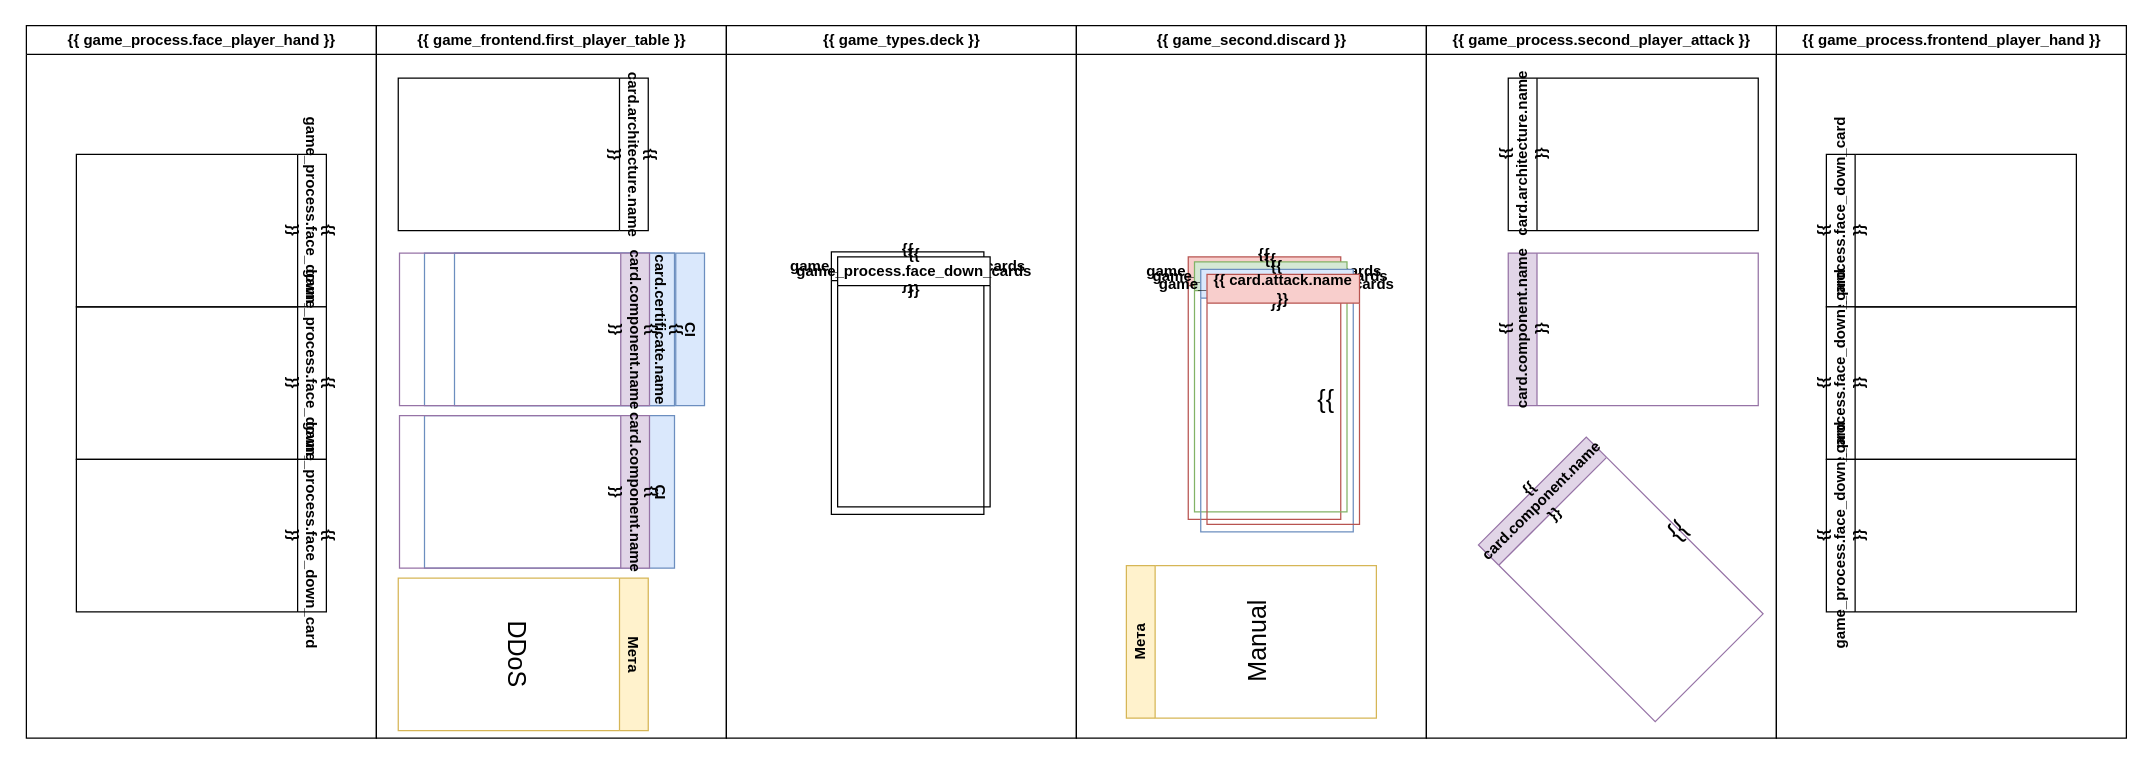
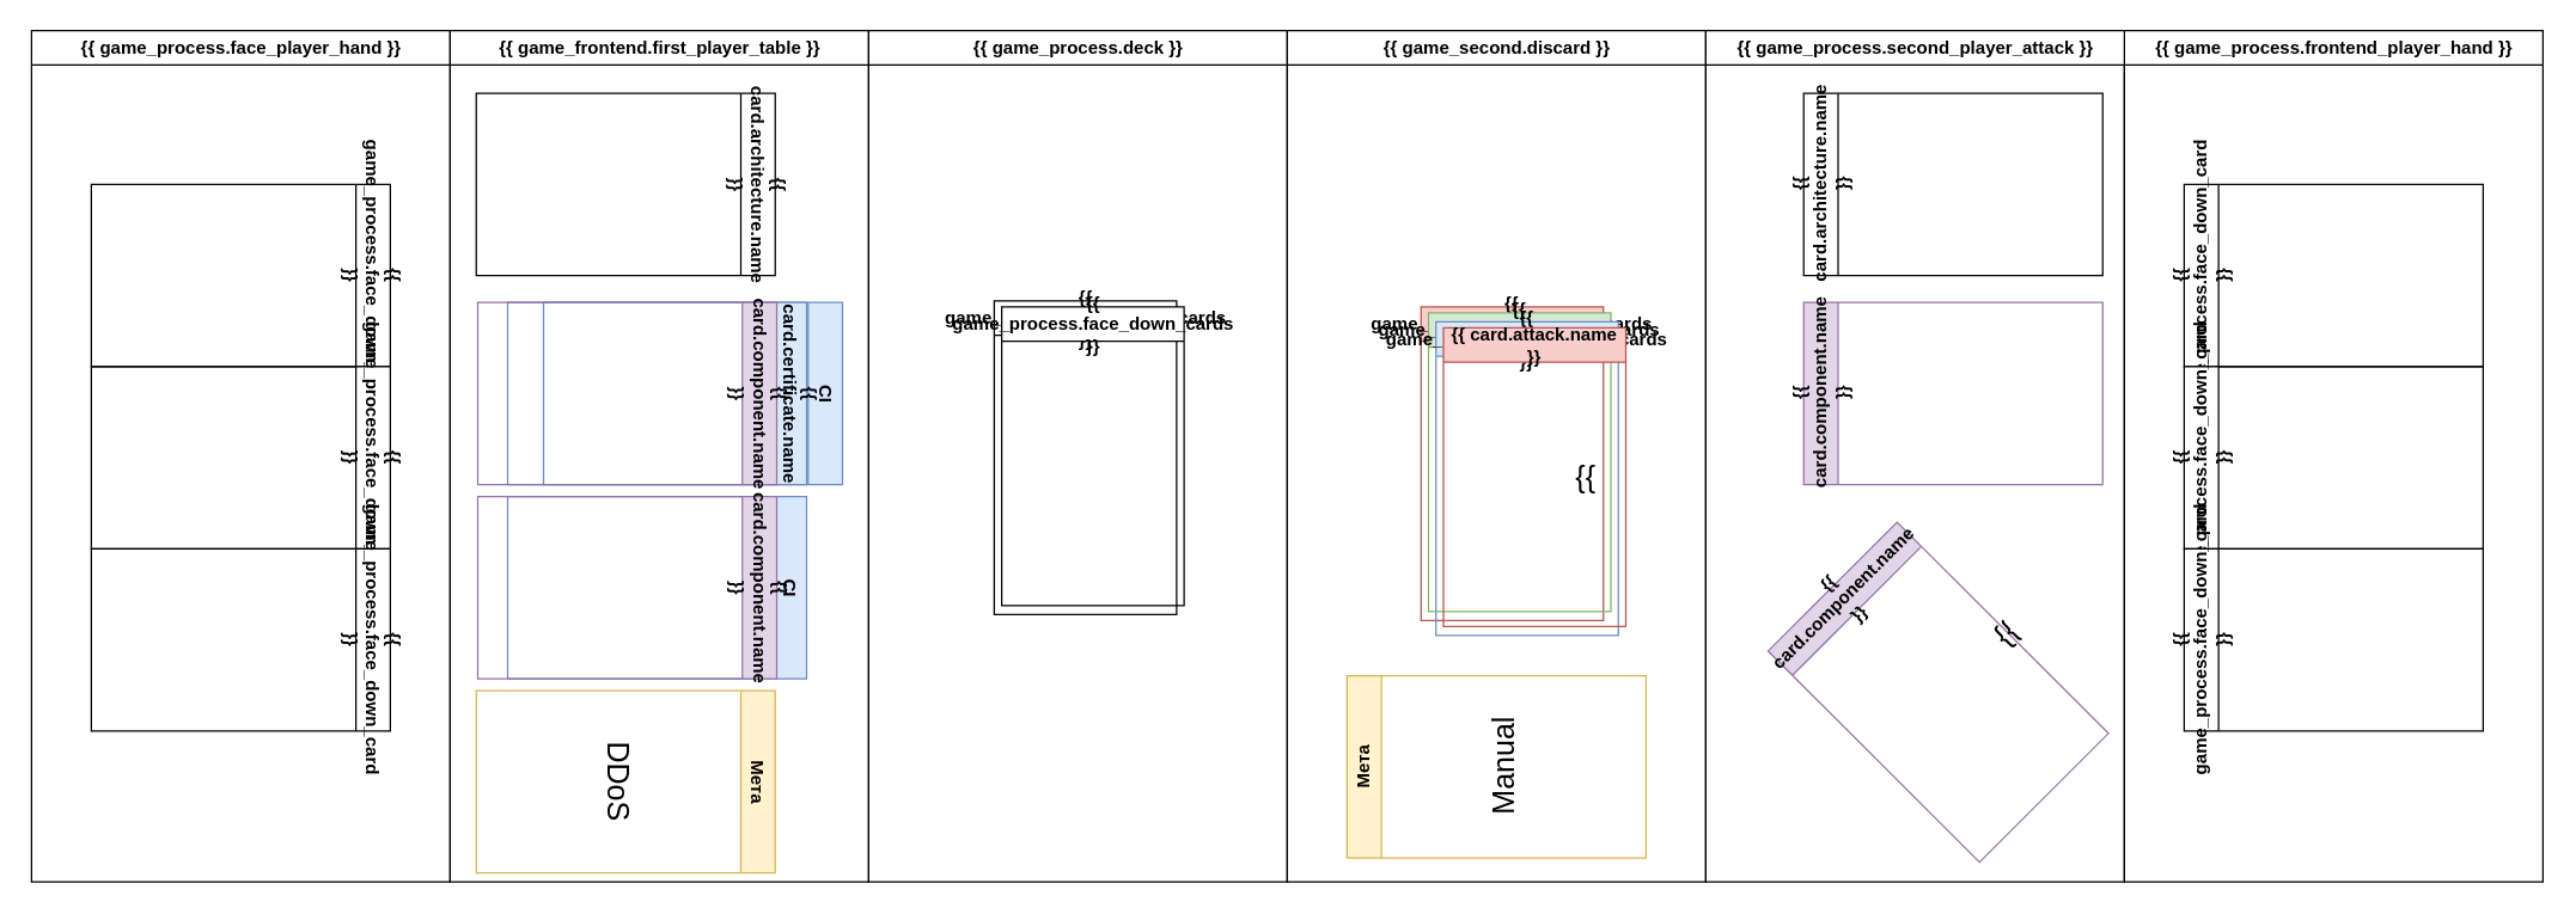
- <mxCell id="17" value="{{ game_types.deck }}" style="swimlane;whiteSpace=wrap" parent="1" vertex="1"><mxGeometry x="580.5" y="20" width="280" height="570" as="geometry" /></mxCell>
+ <mxCell id="17" value="{{ game_process.deck }}" style="swimlane;whiteSpace=wrap" parent="1" vertex="1"><mxGeometry x="580.5" y="20" width="280" height="570" as="geometry" /></mxCell>
